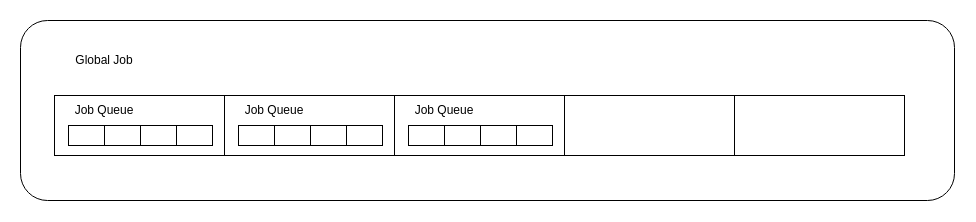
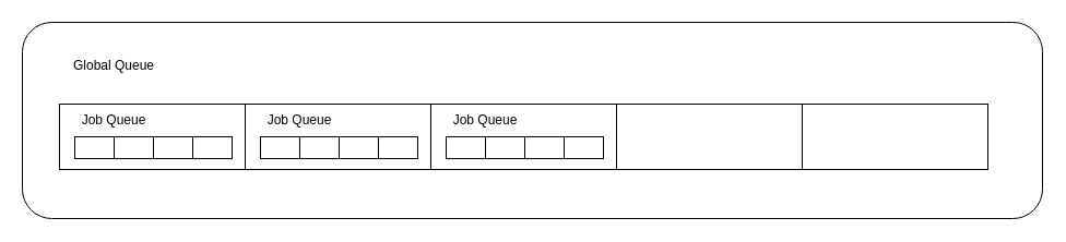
- <mxCell id="4" value="Global Job" style="text;html=1;align=center;verticalAlign=middle;whiteSpace=wrap;rounded=0;" parent="1" vertex="1"><mxGeometry x="54" y="45" width="100" height="30" as="geometry" /></mxCell>
+ <mxCell id="4" value="Global Queue" style="text;html=1;align=center;verticalAlign=middle;whiteSpace=wrap;rounded=0;" parent="1" vertex="1"><mxGeometry x="54" y="45" width="100" height="30" as="geometry" /></mxCell>
